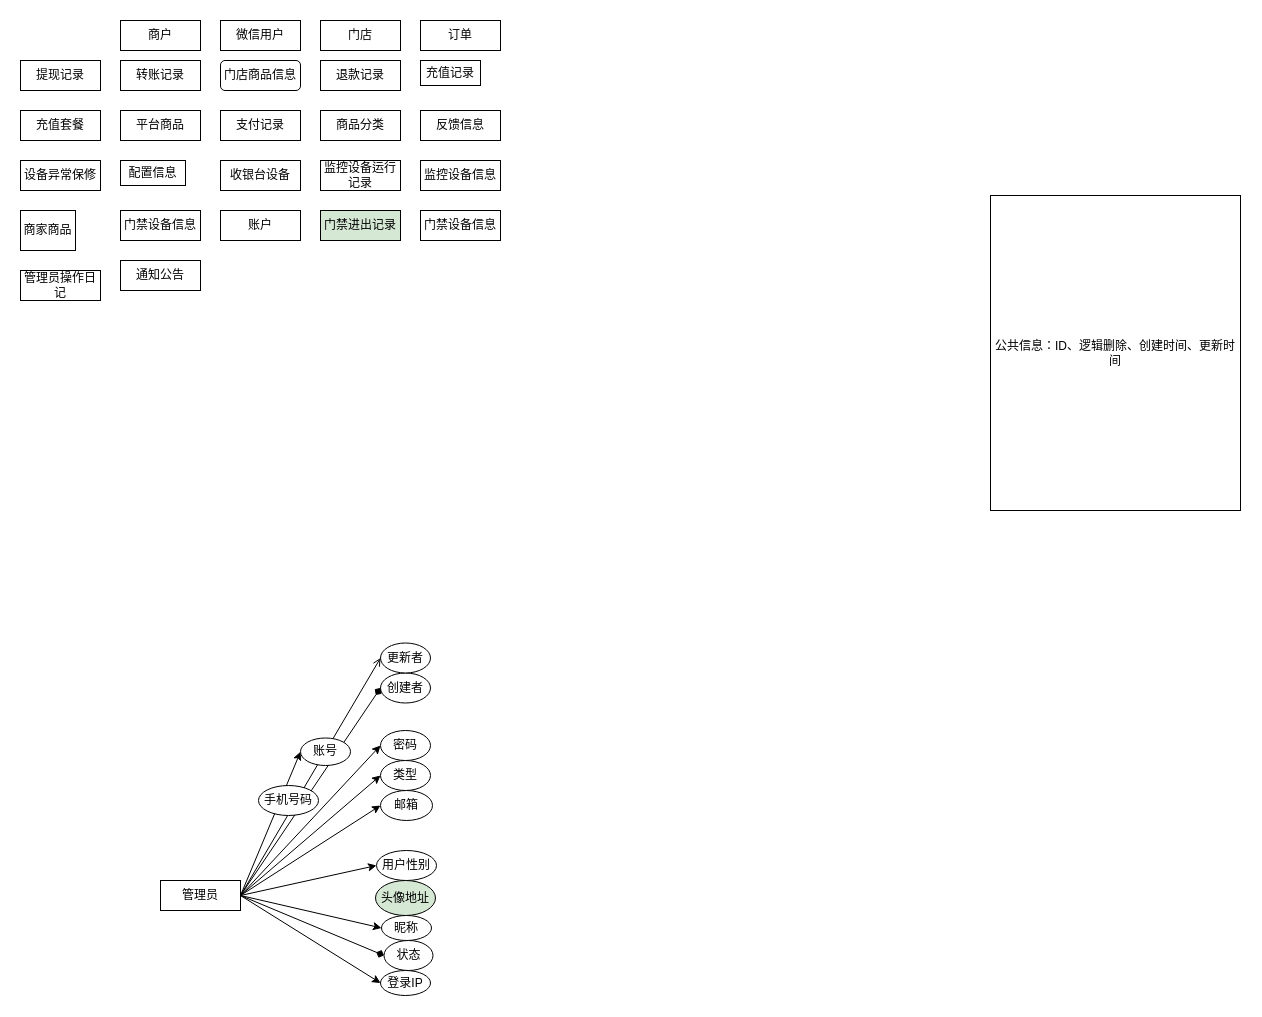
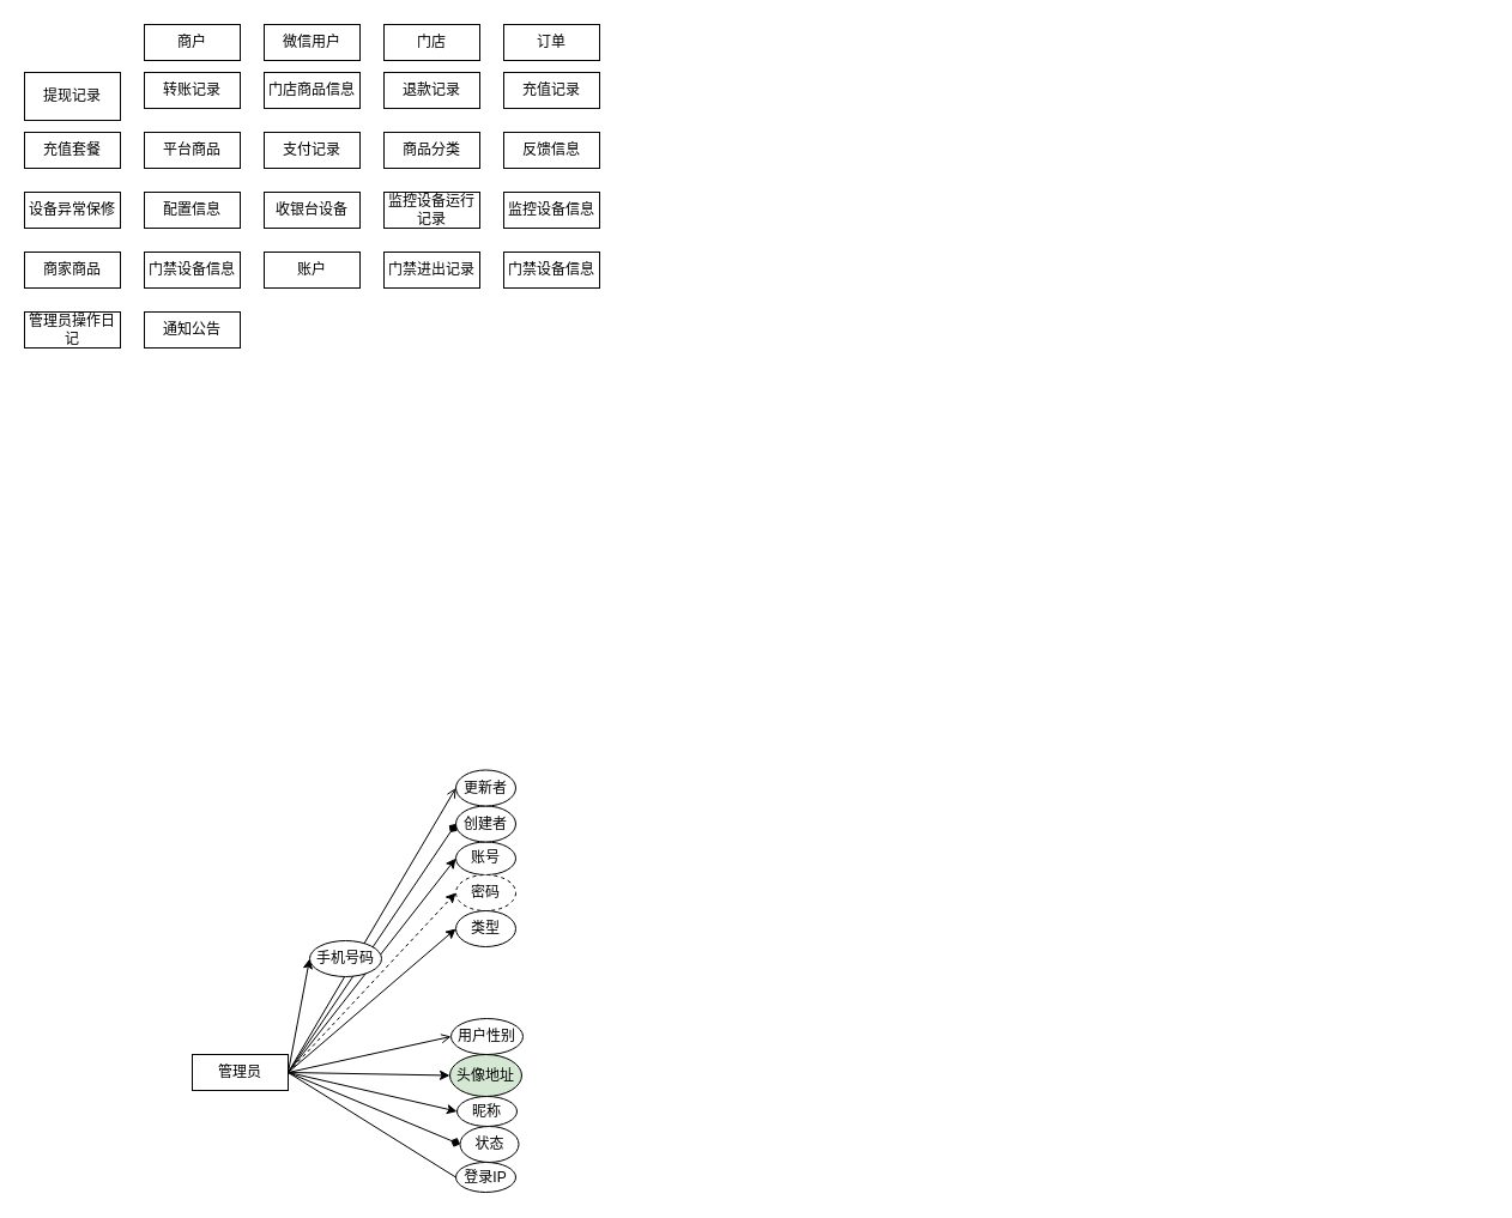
- <mxCell id="23" value="充值记录" style="rounded=0;whiteSpace=wrap;html=1;" vertex="1" parent="1"><mxGeometry x="420" y="60" width="60" height="25" as="geometry" /></mxCell>
+ <mxCell id="23" value="充值记录" style="rounded=0;whiteSpace=wrap;html=1;" vertex="1" parent="1"><mxGeometry x="420" y="60" width="80" height="30" as="geometry" /></mxCell>
- <mxCell id="19" value="提现记录" style="rounded=0;whiteSpace=wrap;html=1;" vertex="1" parent="1"><mxGeometry x="20" y="60" width="80" height="30" as="geometry" /></mxCell>
+ <mxCell id="19" value="提现记录" style="rounded=0;whiteSpace=wrap;html=1;" vertex="1" parent="1"><mxGeometry x="20" y="60" width="80" height="40" as="geometry" /></mxCell>
- <mxCell id="21" value="门店商品信息" style="whiteSpace=wrap;html=1;rounded=1;" vertex="1" parent="1"><mxGeometry x="220" y="60" width="80" height="30" as="geometry" /></mxCell>
+ <mxCell id="21" value="门店商品信息" style="rounded=0;whiteSpace=wrap;html=1;" vertex="1" parent="1"><mxGeometry x="220" y="60" width="80" height="30" as="geometry" /></mxCell>
- <mxCell id="30" value="配置信息" style="rounded=0;whiteSpace=wrap;html=1;" vertex="1" parent="1"><mxGeometry x="120" y="160" width="65" height="25" as="geometry" /></mxCell>
+ <mxCell id="30" value="配置信息" style="rounded=0;whiteSpace=wrap;html=1;" vertex="1" parent="1"><mxGeometry x="120" y="160" width="80" height="30" as="geometry" /></mxCell>
- <mxCell id="36" value="门禁进出记录" style="rounded=0;whiteSpace=wrap;html=1;fillColor=#d5e8d4;" vertex="1" parent="1"><mxGeometry x="320" y="210" width="80" height="30" as="geometry" /></mxCell>
+ <mxCell id="36" value="门禁进出记录" style="rounded=0;whiteSpace=wrap;html=1;" vertex="1" parent="1"><mxGeometry x="320" y="210" width="80" height="30" as="geometry" /></mxCell>
- <mxCell id="34" value="商家商品" style="rounded=0;whiteSpace=wrap;html=1;" vertex="1" parent="1"><mxGeometry x="20" y="210" width="55" height="40" as="geometry" /></mxCell>
+ <mxCell id="34" value="商家商品" style="rounded=0;whiteSpace=wrap;html=1;" vertex="1" parent="1"><mxGeometry x="20" y="210" width="80" height="30" as="geometry" /></mxCell>
- <mxCell id="39" value="管理员操作日记" style="rounded=0;whiteSpace=wrap;html=1;" vertex="1" parent="1"><mxGeometry x="20" y="270" width="80" height="30" as="geometry" /></mxCell>
+ <mxCell id="39" value="管理员操作日记" style="rounded=0;whiteSpace=wrap;html=1;" vertex="1" parent="1"><mxGeometry x="20" y="260" width="80" height="30" as="geometry" /></mxCell>
- <mxCell id="42" value="公共信息：ID、逻辑删除、创建时间、更新时间" style="rounded=0;whiteSpace=wrap;html=1;" vertex="1" parent="1"><mxGeometry x="990" y="195" width="250" height="315" as="geometry" /></mxCell>
- <mxCell id="43" value="密码" style="ellipse;whiteSpace=wrap;html=1;" vertex="1" parent="1"><mxGeometry x="380" y="730" width="50" height="30" as="geometry" /></mxCell>
+ <mxCell id="43" value="密码" style="ellipse;whiteSpace=wrap;html=1;dashed=1;" vertex="1" parent="1"><mxGeometry x="380" y="730" width="50" height="30" as="geometry" /></mxCell>
- <mxCell id="41" value="账号" style="ellipse;whiteSpace=wrap;html=1;" vertex="1" parent="1"><mxGeometry x="300" y="737.5" width="50" height="27.5" as="geometry" /></mxCell>
+ <mxCell id="41" value="账号" style="ellipse;whiteSpace=wrap;html=1;" vertex="1" parent="1"><mxGeometry x="380" y="702.5" width="50" height="27.5" as="geometry" /></mxCell>
- <mxCell id="45" value="邮箱" style="ellipse;whiteSpace=wrap;html=1;" vertex="1" parent="1"><mxGeometry x="380" y="790" width="52" height="30" as="geometry" /></mxCell>
- <mxCell id="5" style="edgeStyle=none;rounded=0;orthogonalLoop=1;jettySize=auto;html=1;exitX=1;exitY=0.5;exitDx=0;exitDy=0;entryX=0;entryY=0.5;entryDx=0;entryDy=0;" edge="1" parent="1" source="14" target="43"><mxGeometry relative="1" as="geometry" /></mxCell>
+ <mxCell id="5" style="edgeStyle=none;rounded=0;orthogonalLoop=1;jettySize=auto;html=1;exitX=1;exitY=0.5;exitDx=0;exitDy=0;entryX=0;entryY=0.5;entryDx=0;entryDy=0;dashed=1;" edge="1" parent="1" source="14" target="43"><mxGeometry relative="1" as="geometry" /></mxCell>
+ <mxCell id="8" style="edgeStyle=none;rounded=0;orthogonalLoop=1;jettySize=auto;html=1;exitX=1;exitY=0.5;exitDx=0;exitDy=0;entryX=0;entryY=0.5;entryDx=0;entryDy=0;" edge="1" parent="1" source="14" target="46"><mxGeometry relative="1" as="geometry" /></mxCell>
- <mxCell id="7" style="edgeStyle=none;rounded=0;orthogonalLoop=1;jettySize=auto;html=1;exitX=1;exitY=0.5;exitDx=0;exitDy=0;entryX=0;entryY=0.5;entryDx=0;entryDy=0;" edge="1" parent="1" source="14" target="45"><mxGeometry relative="1" as="geometry" /></mxCell>
- <mxCell id="9" style="edgeStyle=none;rounded=0;orthogonalLoop=1;jettySize=auto;html=1;exitX=1;exitY=0.5;exitDx=0;exitDy=0;entryX=0;entryY=0.5;entryDx=0;entryDy=0;" edge="1" parent="1" source="14" target="47"><mxGeometry relative="1" as="geometry" /></mxCell>
+ <mxCell id="9" style="edgeStyle=none;rounded=0;orthogonalLoop=1;jettySize=auto;html=1;exitX=1;exitY=0.5;exitDx=0;exitDy=0;entryX=0;entryY=0.5;entryDx=0;entryDy=0;endArrow=open;" edge="1" parent="1" source="14" target="47"><mxGeometry relative="1" as="geometry" /></mxCell>
+ <mxCell id="10" style="edgeStyle=none;rounded=0;orthogonalLoop=1;jettySize=auto;html=1;exitX=1;exitY=0.5;exitDx=0;exitDy=0;entryX=0;entryY=0.5;entryDx=0;entryDy=0;" edge="1" parent="1" source="14" target="48"><mxGeometry relative="1" as="geometry" /></mxCell>
- <mxCell id="13" style="edgeStyle=none;rounded=0;orthogonalLoop=1;jettySize=auto;html=1;exitX=1;exitY=0.5;exitDx=0;exitDy=0;entryX=0;entryY=0.5;entryDx=0;entryDy=0;" edge="1" parent="1" source="14" target="51"><mxGeometry relative="1" as="geometry" /></mxCell>
+ <mxCell id="13" style="edgeStyle=none;rounded=0;orthogonalLoop=1;jettySize=auto;html=1;exitX=1;exitY=0.5;exitDx=0;exitDy=0;entryX=0;entryY=0.5;entryDx=0;entryDy=0;endArrow=none;" edge="1" parent="1" source="14" target="51"><mxGeometry relative="1" as="geometry" /></mxCell>
